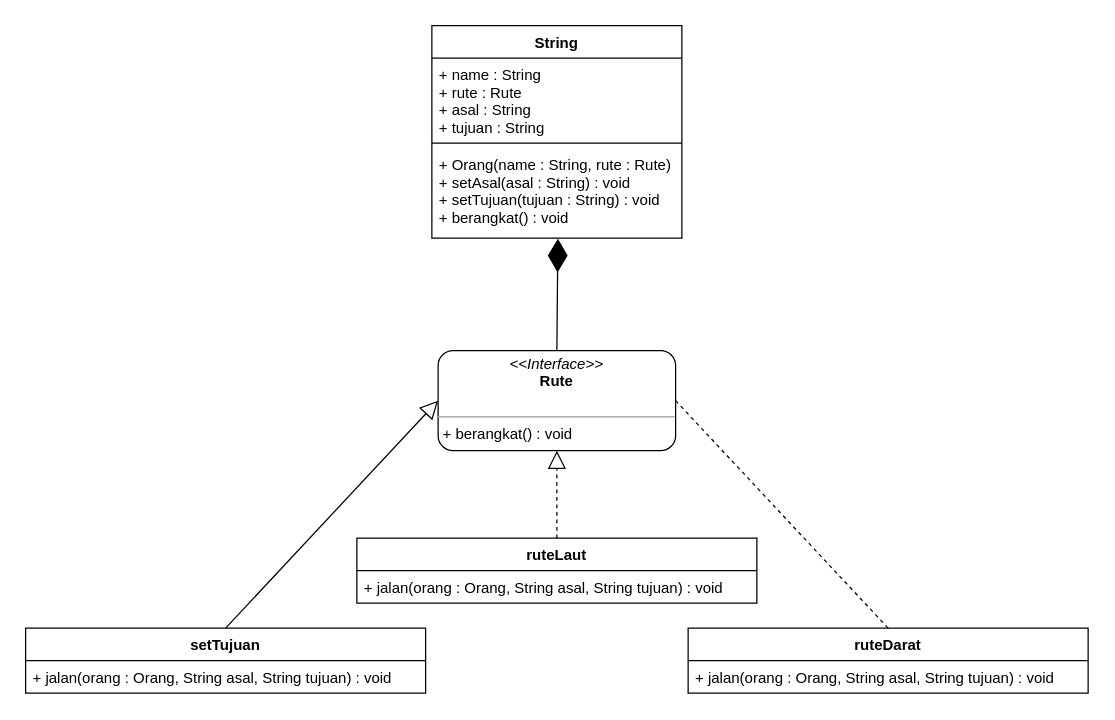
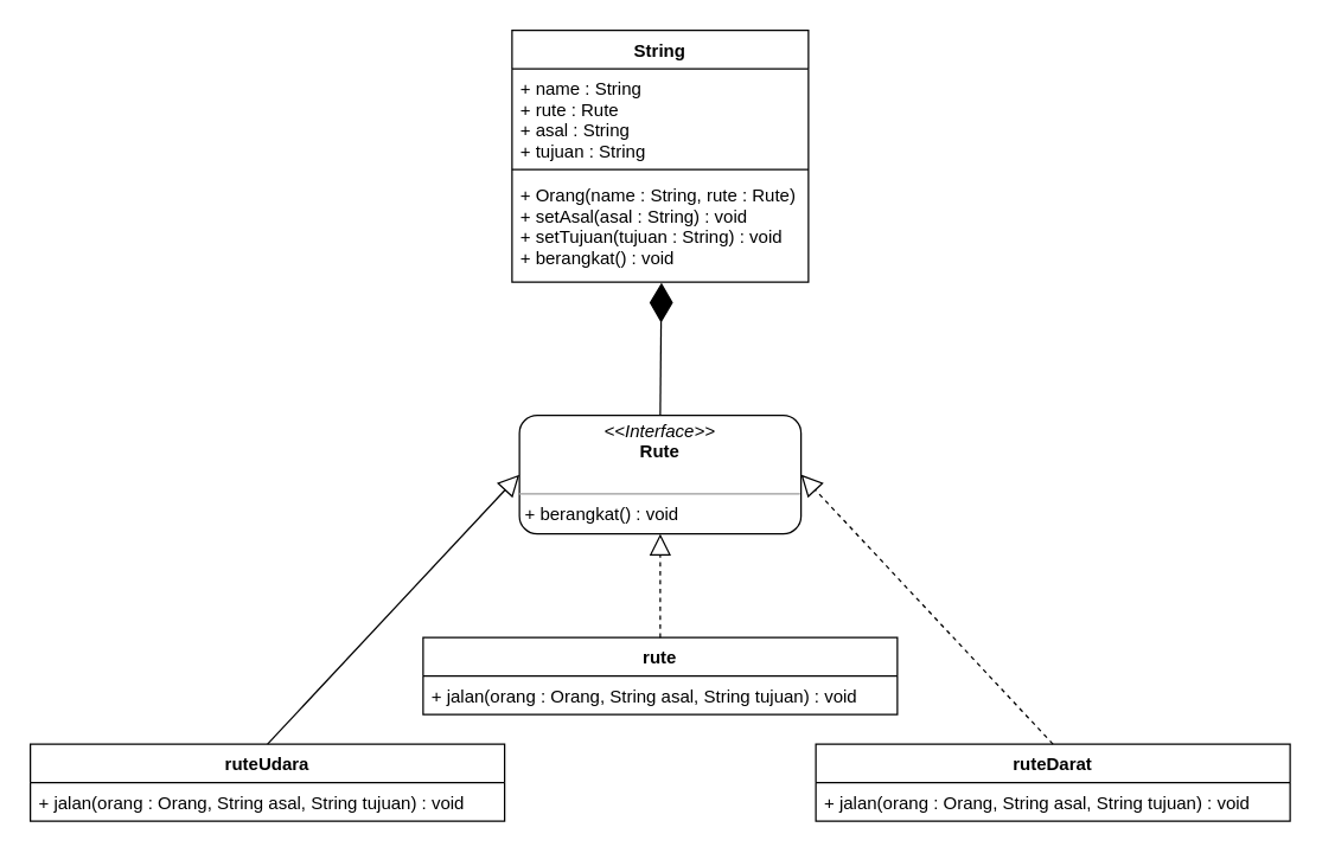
- <mxCell id="11" value="" style="endArrow=none;dashed=1;endFill=0;endSize=12;html=1;rounded=0;entryX=1;entryY=0.5;entryDx=0;entryDy=0;exitX=0.5;exitY=0;exitDx=0;exitDy=0;" edge="1" parent="1" source="7" target="2"><mxGeometry width="160" relative="1" as="geometry"><mxPoint x="160" y="512" as="sourcePoint" /><mxPoint x="360" y="330" as="targetPoint" /></mxGeometry></mxCell>
+ <mxCell id="11" value="" style="endArrow=block;dashed=1;endFill=0;endSize=12;html=1;rounded=0;entryX=1;entryY=0.5;entryDx=0;entryDy=0;exitX=0.5;exitY=0;exitDx=0;exitDy=0;" edge="1" parent="1" source="7" target="2"><mxGeometry width="160" relative="1" as="geometry"><mxPoint x="160" y="512" as="sourcePoint" /><mxPoint x="360" y="330" as="targetPoint" /></mxGeometry></mxCell>
- <mxCell id="5" value="ruteLaut" style="swimlane;fontStyle=1;align=center;verticalAlign=top;childLayout=stackLayout;horizontal=1;startSize=26;horizontalStack=0;resizeParent=1;resizeParentMax=0;resizeLast=0;collapsible=1;marginBottom=0;" vertex="1" parent="1"><mxGeometry x="285" y="430" width="320" height="52" as="geometry" /></mxCell>
+ <mxCell id="5" value="rute" style="swimlane;fontStyle=1;align=center;verticalAlign=top;childLayout=stackLayout;horizontal=1;startSize=26;horizontalStack=0;resizeParent=1;resizeParentMax=0;resizeLast=0;collapsible=1;marginBottom=0;" vertex="1" parent="1"><mxGeometry x="285" y="430" width="320" height="52" as="geometry" /></mxCell>
- <mxCell id="3" value="setTujuan" style="swimlane;fontStyle=1;align=center;verticalAlign=top;childLayout=stackLayout;horizontal=1;startSize=26;horizontalStack=0;resizeParent=1;resizeParentMax=0;resizeLast=0;collapsible=1;marginBottom=0;" vertex="1" parent="1"><mxGeometry y="502" width="320" height="52" as="geometry" x="20" /></mxCell>
+ <mxCell id="3" value="ruteUdara" style="swimlane;fontStyle=1;align=center;verticalAlign=top;childLayout=stackLayout;horizontal=1;startSize=26;horizontalStack=0;resizeParent=1;resizeParentMax=0;resizeLast=0;collapsible=1;marginBottom=0;" vertex="1" parent="1"><mxGeometry y="502" width="320" height="52" as="geometry" x="20" /></mxCell>
